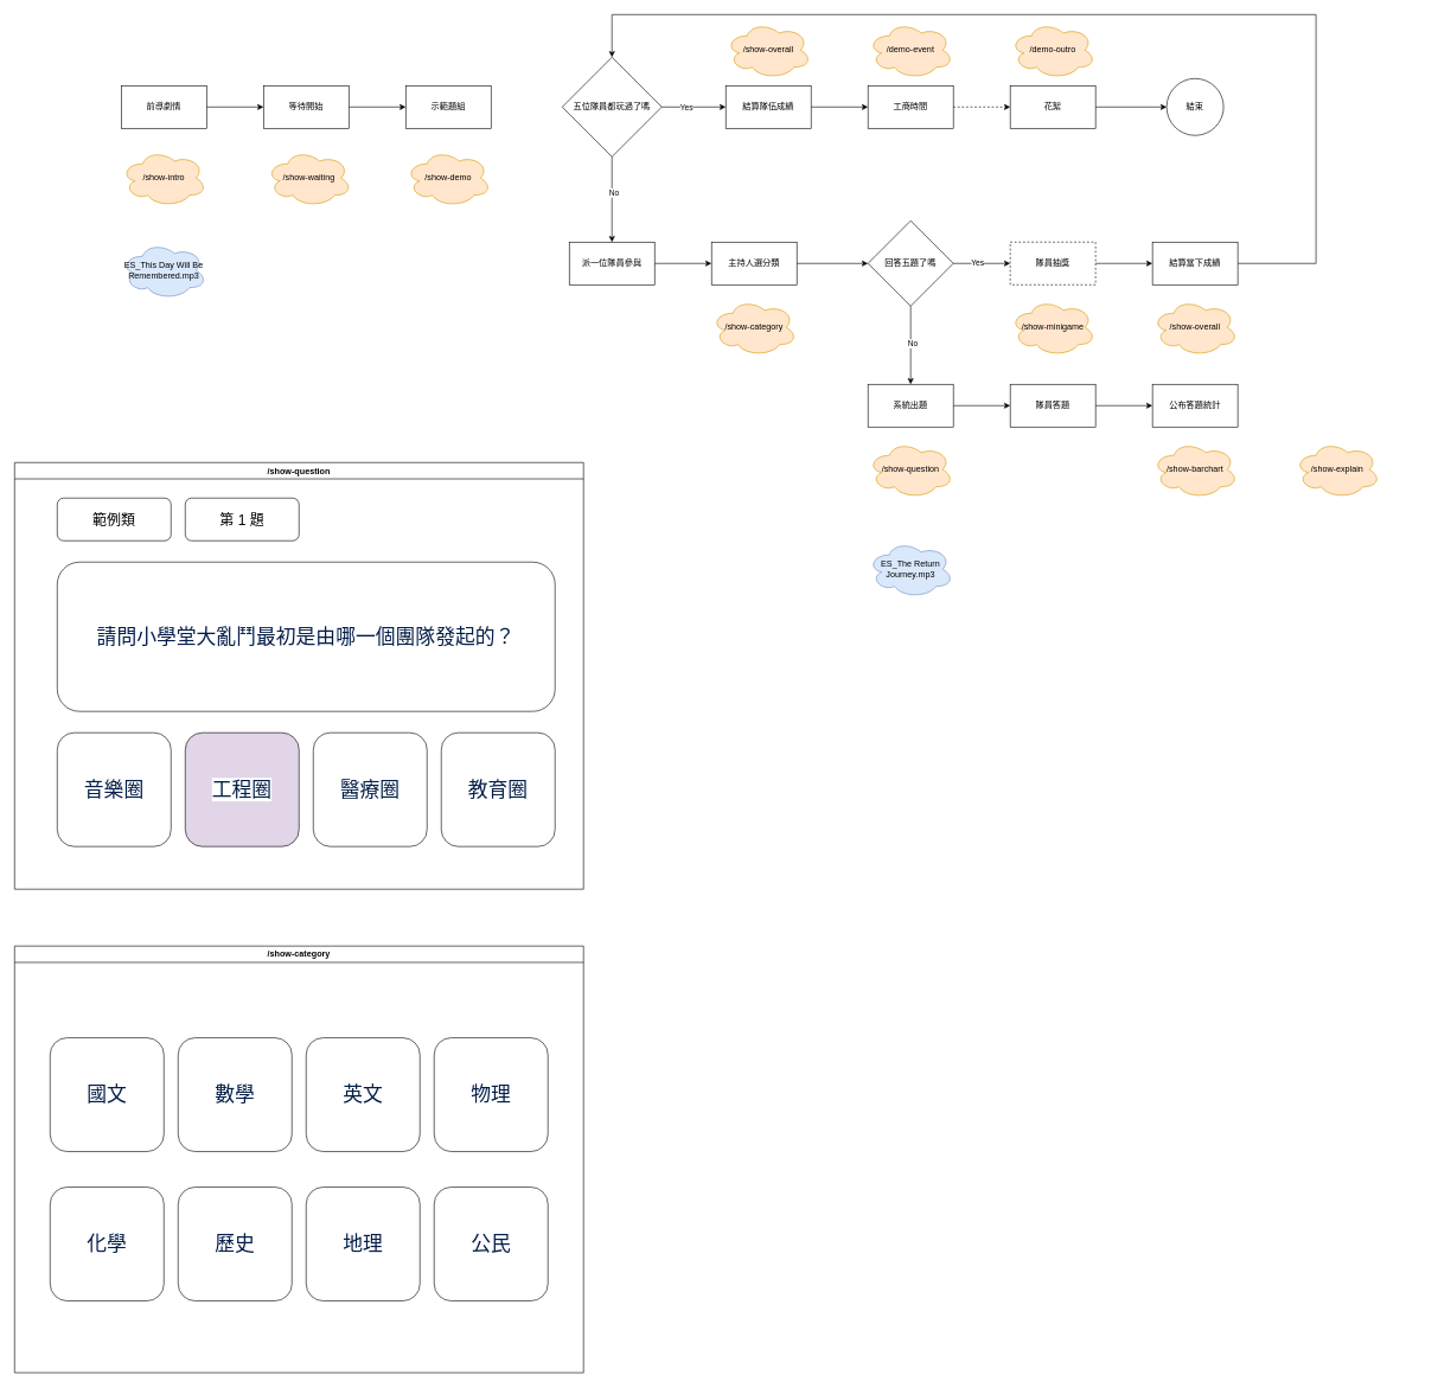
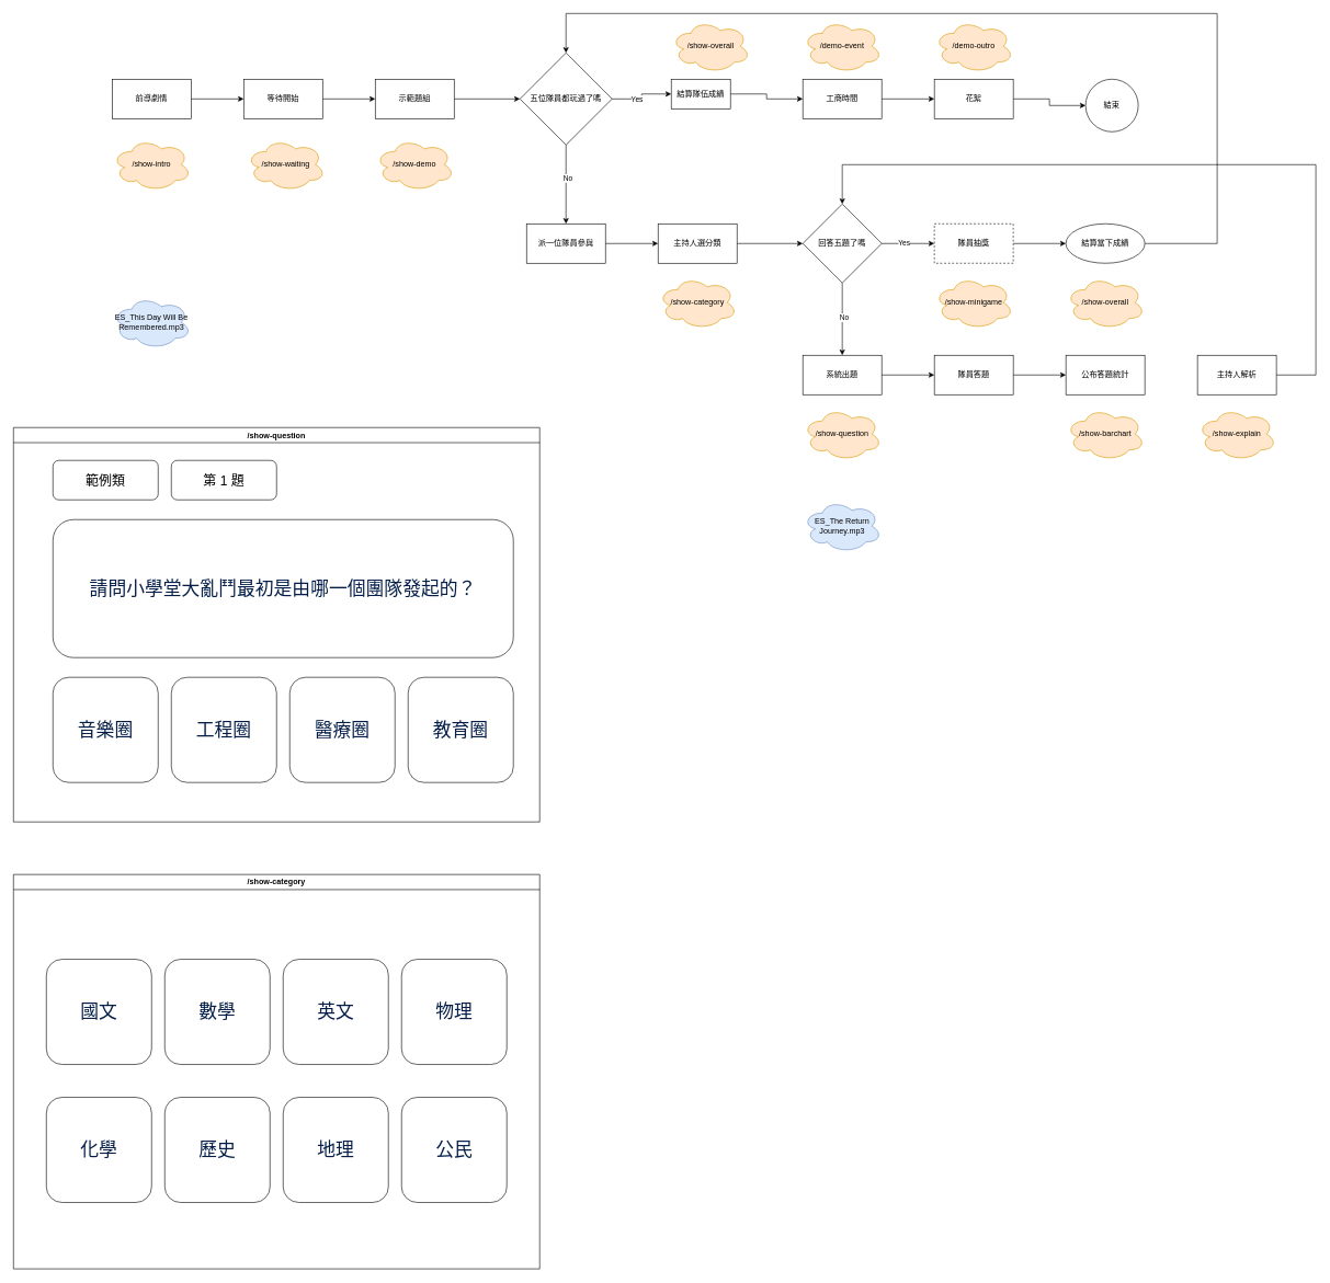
+ <mxCell id="4" value="" style="edgeStyle=orthogonalEdgeStyle;rounded=0;orthogonalLoop=1;jettySize=auto;html=1;" parent="1" source="5" target="10" edge="1"><mxGeometry relative="1" as="geometry" /></mxCell>
- <mxCell id="14" value="結算隊伍成績" style="whiteSpace=wrap;html=1;rounded=0;" parent="1" vertex="1"><mxGeometry x="1020" y="120" width="120" height="60" as="geometry" /></mxCell>
+ <mxCell id="14" value="結算隊伍成績" style="whiteSpace=wrap;html=1;rounded=0;" parent="1" vertex="1"><mxGeometry x="1020" y="120" width="90" height="45" as="geometry" /></mxCell>
- <mxCell id="15" value="" style="edgeStyle=orthogonalEdgeStyle;rounded=0;orthogonalLoop=1;jettySize=auto;html=1;dashed=1;" parent="1" source="16" target="35" edge="1"><mxGeometry relative="1" as="geometry" /></mxCell>
+ <mxCell id="15" value="" style="edgeStyle=orthogonalEdgeStyle;rounded=0;orthogonalLoop=1;jettySize=auto;html=1;" parent="1" source="16" target="35" edge="1"><mxGeometry relative="1" as="geometry" /></mxCell>
- <mxCell id="43" value="結束" style="ellipse;whiteSpace=wrap;html=1;rounded=0;" parent="1" vertex="1"><mxGeometry x="1640" y="110" width="80" height="80" as="geometry" /></mxCell>
+ <mxCell id="43" value="結束" style="ellipse;whiteSpace=wrap;html=1;rounded=0;" parent="1" vertex="1"><mxGeometry x="1650" y="120" width="80" height="80" as="geometry" /></mxCell>
+ <mxCell id="28" style="edgeStyle=orthogonalEdgeStyle;rounded=0;orthogonalLoop=1;jettySize=auto;html=1;entryX=0.5;entryY=0;entryDx=0;entryDy=0;exitX=1;exitY=0.5;exitDx=0;exitDy=0;" parent="1" source="29" target="23" edge="1"><mxGeometry relative="1" as="geometry"><Array as="points"><mxPoint x="2000" y="570" /><mxPoint x="2000" y="250" /><mxPoint x="1280" y="250" /></Array></mxGeometry></mxCell>
- <mxCell id="33" value="結算當下成績" style="whiteSpace=wrap;html=1;rounded=0;" parent="1" vertex="1"><mxGeometry x="1620" y="340" width="120" height="60" as="geometry" /></mxCell>
+ <mxCell id="33" value="結算當下成績" style="ellipse;whiteSpace=wrap;html=1;" parent="1" vertex="1"><mxGeometry x="1620" y="340" width="120" height="60" as="geometry" /></mxCell>
- <mxCell id="39" value="ES_This Day Will Be Remembered.mp3" style="ellipse;shape=cloud;whiteSpace=wrap;html=1;fillColor=#dae8fc;strokeColor=#6c8ebf;" parent="1" vertex="1"><mxGeometry x="170" y="340" width="120" height="80" as="geometry" /></mxCell>
+ <mxCell id="39" value="ES_This Day Will Be Remembered.mp3" style="ellipse;shape=cloud;whiteSpace=wrap;html=1;fillColor=#dae8fc;strokeColor=#6c8ebf;" parent="1" vertex="1"><mxGeometry x="170" y="450" width="120" height="80" as="geometry" /></mxCell>
+ <mxCell id="29" value="主持人解析" style="whiteSpace=wrap;html=1;rounded=0;" parent="1" vertex="1"><mxGeometry x="1820" y="540" width="120" height="60" as="geometry" /></mxCell>
- <mxCell id="55" value="&lt;font style=&quot;font-size: 28px;&quot;&gt;&lt;span style=&quot;color: rgb(4, 30, 73); font-family: Roboto, &amp;quot;Helvetica Neue&amp;quot;, sans-serif; font-style: normal; font-variant-ligatures: normal; font-variant-caps: normal; font-weight: 400; letter-spacing: normal; orphans: 2; text-align: start; text-indent: 0px; text-transform: none; widows: 2; word-spacing: 0px; -webkit-text-stroke-width: 0px; white-space: normal; background-color: rgb(255, 255, 255); text-decoration-thickness: initial; text-decoration-style: initial; text-decoration-color: initial; float: none; display: inline !important;&quot;&gt;工程圈&lt;/span&gt;&lt;/font&gt;" style="rounded=1;whiteSpace=wrap;html=1;fillColor=#e1d5e7;" vertex="1" parent="54"><mxGeometry x="240" y="380" width="160" height="160" as="geometry" /></mxCell>
+ <mxCell id="55" value="&lt;font style=&quot;font-size: 28px;&quot;&gt;&lt;span style=&quot;color: rgb(4, 30, 73); font-family: Roboto, &amp;quot;Helvetica Neue&amp;quot;, sans-serif; font-style: normal; font-variant-ligatures: normal; font-variant-caps: normal; font-weight: 400; letter-spacing: normal; orphans: 2; text-align: start; text-indent: 0px; text-transform: none; widows: 2; word-spacing: 0px; -webkit-text-stroke-width: 0px; white-space: normal; background-color: rgb(255, 255, 255); text-decoration-thickness: initial; text-decoration-style: initial; text-decoration-color: initial; float: none; display: inline !important;&quot;&gt;工程圈&lt;/span&gt;&lt;/font&gt;" style="rounded=1;whiteSpace=wrap;html=1;" vertex="1" parent="54"><mxGeometry x="240" y="380" width="160" height="160" as="geometry" /></mxCell>
